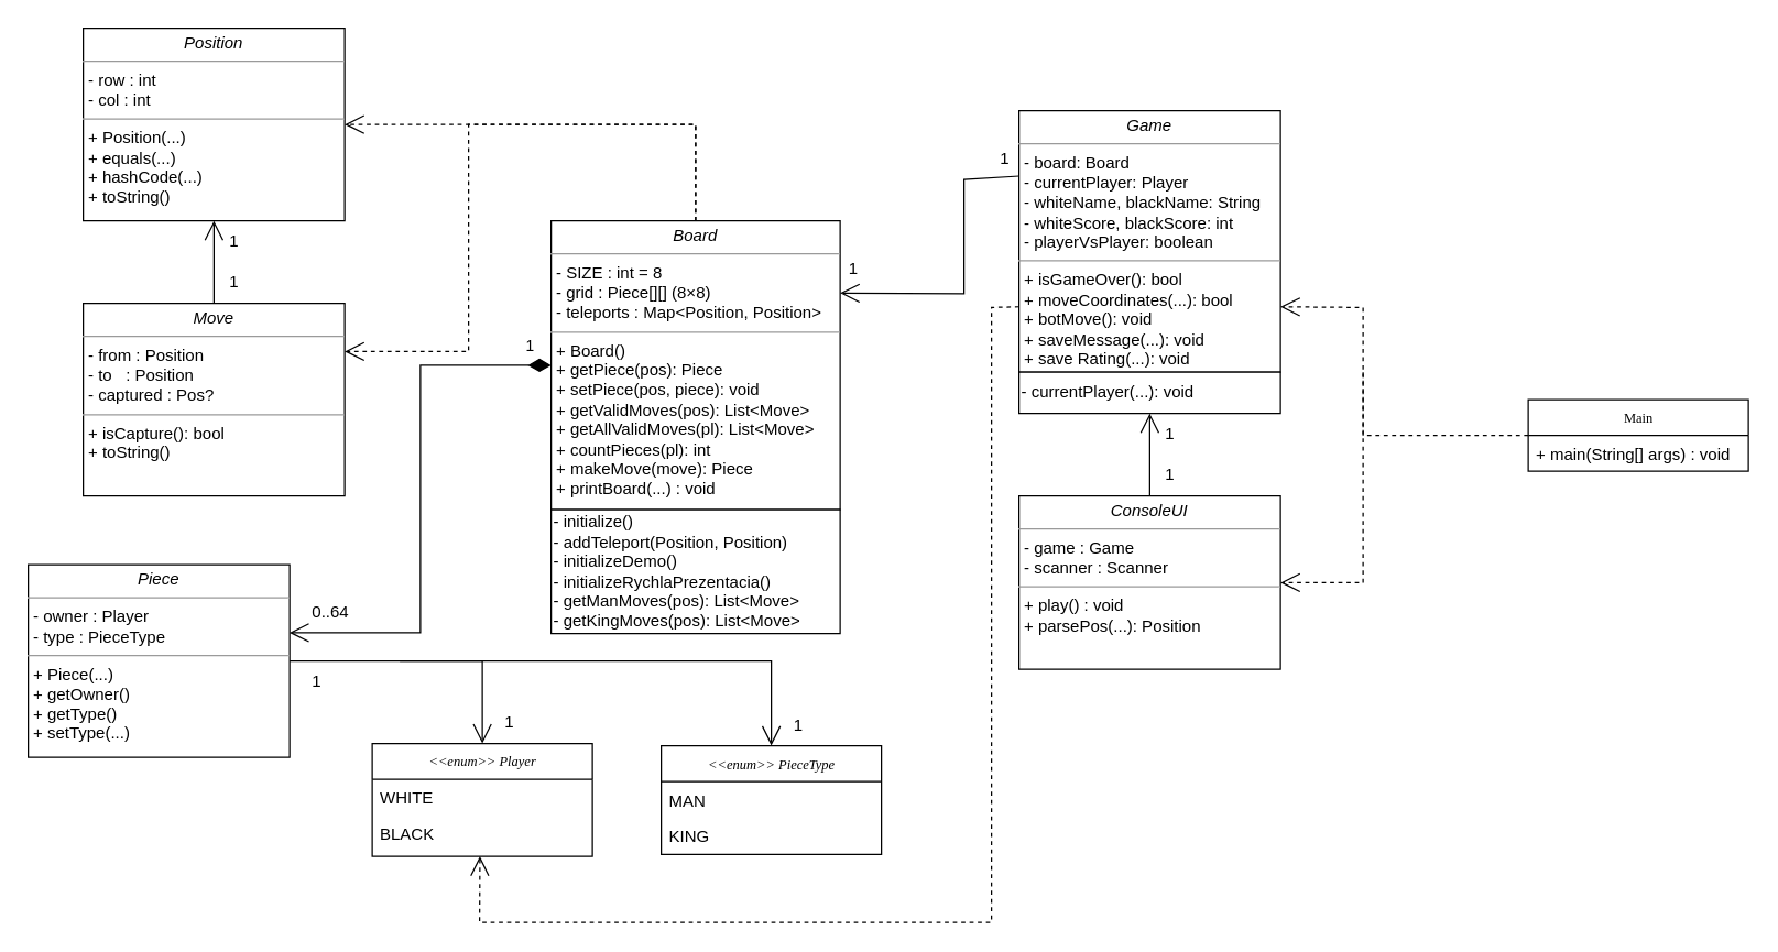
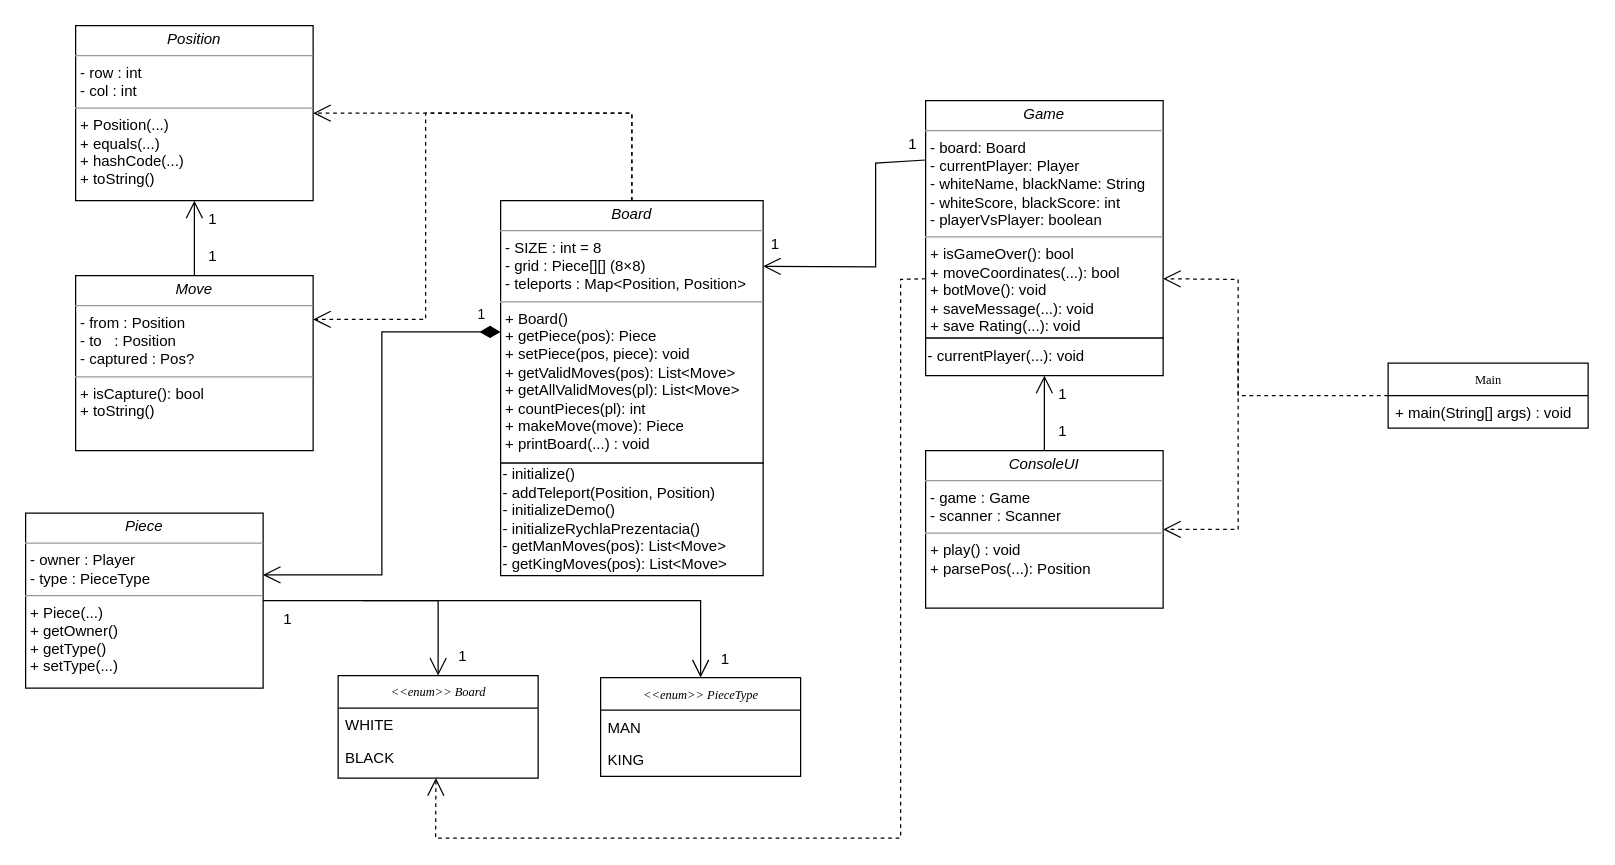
- <mxCell id="18" value="0..64" style="text;html=1;align=center;verticalAlign=middle;whiteSpace=wrap;rounded=0;" parent="1" vertex="1"><mxGeometry x="210" y="430" width="60" height="30" as="geometry" /></mxCell>
- <mxCell id="7" value="&lt;i&gt;&amp;lt;&amp;lt;enum&amp;gt;&amp;gt; Player&lt;/i&gt;" style="swimlane;html=1;fontStyle=0;childLayout=stackLayout;horizontal=1;startSize=26;fillColor=none;horizontalStack=0;resizeParent=1;resizeLast=0;collapsible=1;marginBottom=0;swimlaneFillColor=#ffffff;rounded=0;shadow=0;comic=0;labelBackgroundColor=none;strokeWidth=1;fontFamily=Verdana;fontSize=10;align=center;" parent="1" vertex="1"><mxGeometry x="270" y="540" width="160" height="82" as="geometry" /></mxCell>
+ <mxCell id="7" value="&lt;i&gt;&amp;lt;&amp;lt;enum&amp;gt;&amp;gt; Board&lt;/i&gt;" style="swimlane;html=1;fontStyle=0;childLayout=stackLayout;horizontal=1;startSize=26;fillColor=none;horizontalStack=0;resizeParent=1;resizeLast=0;collapsible=1;marginBottom=0;swimlaneFillColor=#ffffff;rounded=0;shadow=0;comic=0;labelBackgroundColor=none;strokeWidth=1;fontFamily=Verdana;fontSize=10;align=center;" parent="1" vertex="1"><mxGeometry x="270" y="540" width="160" height="82" as="geometry" /></mxCell>
